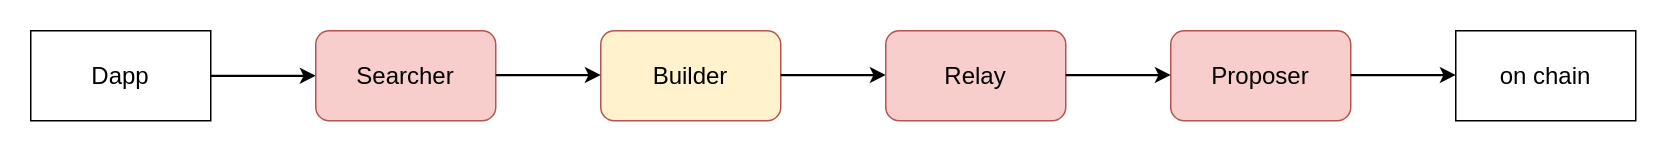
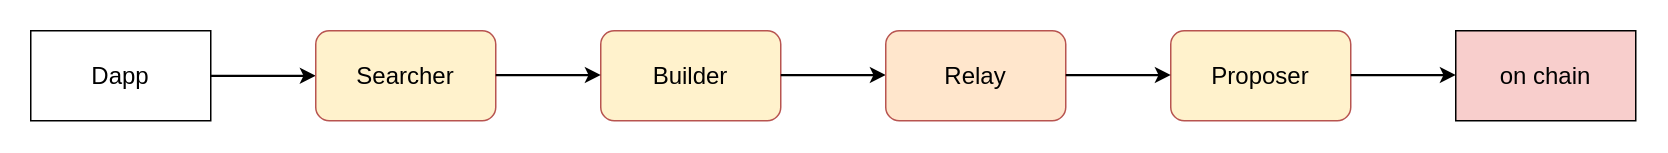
- <mxCell id="4" value="Searcher" style="rounded=1;whiteSpace=wrap;html=1;fontSize=16;fillColor=#f8cecc;strokeColor=#b85450;" vertex="1" parent="1"><mxGeometry x="210" y="20" width="120" height="60" as="geometry" /></mxCell>
+ <mxCell id="4" value="Searcher" style="rounded=1;whiteSpace=wrap;html=1;fontSize=16;fillColor=#fff2cc;strokeColor=#b85450;" vertex="1" parent="1"><mxGeometry x="210" y="20" width="120" height="60" as="geometry" /></mxCell>
- <mxCell id="8" value="Relay" style="rounded=1;whiteSpace=wrap;html=1;fontSize=16;fillColor=#f8cecc;strokeColor=#b85450;" vertex="1" parent="1"><mxGeometry x="590" y="20" width="120" height="60" as="geometry" /></mxCell>
+ <mxCell id="8" value="Relay" style="rounded=1;whiteSpace=wrap;html=1;fontSize=16;fillColor=#ffe6cc;strokeColor=#b85450;" vertex="1" parent="1"><mxGeometry x="590" y="20" width="120" height="60" as="geometry" /></mxCell>
- <mxCell id="9" value="Proposer" style="rounded=1;whiteSpace=wrap;html=1;fontSize=16;fillColor=#f8cecc;strokeColor=#b85450;" vertex="1" parent="1"><mxGeometry x="780" y="20" width="120" height="60" as="geometry" /></mxCell>
+ <mxCell id="9" value="Proposer" style="rounded=1;whiteSpace=wrap;html=1;fontSize=16;fillColor=#fff2cc;strokeColor=#b85450;" vertex="1" parent="1"><mxGeometry x="780" y="20" width="120" height="60" as="geometry" /></mxCell>
- <mxCell id="12" value="&lt;font style=&quot;font-size: 16px;&quot;&gt;on chain&lt;/font&gt;" style="rounded=0;whiteSpace=wrap;html=1;" vertex="1" parent="1"><mxGeometry x="970" y="20" width="120" height="60" as="geometry" /></mxCell>
+ <mxCell id="12" value="&lt;font style=&quot;font-size: 16px;&quot;&gt;on chain&lt;/font&gt;" style="rounded=0;whiteSpace=wrap;html=1;fillColor=#f8cecc;" vertex="1" parent="1"><mxGeometry x="970" y="20" width="120" height="60" as="geometry" /></mxCell>
